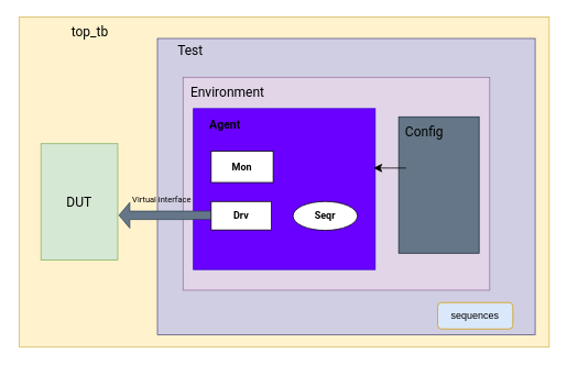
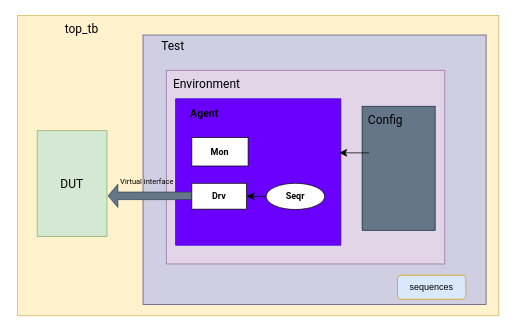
+ <mxCell id="12" style="edgeStyle=none;curved=1;rounded=0;orthogonalLoop=1;jettySize=auto;html=1;exitX=0;exitY=0.5;exitDx=0;exitDy=0;fontSize=12;startSize=8;endSize=8;" parent="1" source="13" target="17" edge="1"><mxGeometry relative="1" as="geometry" /></mxCell>
